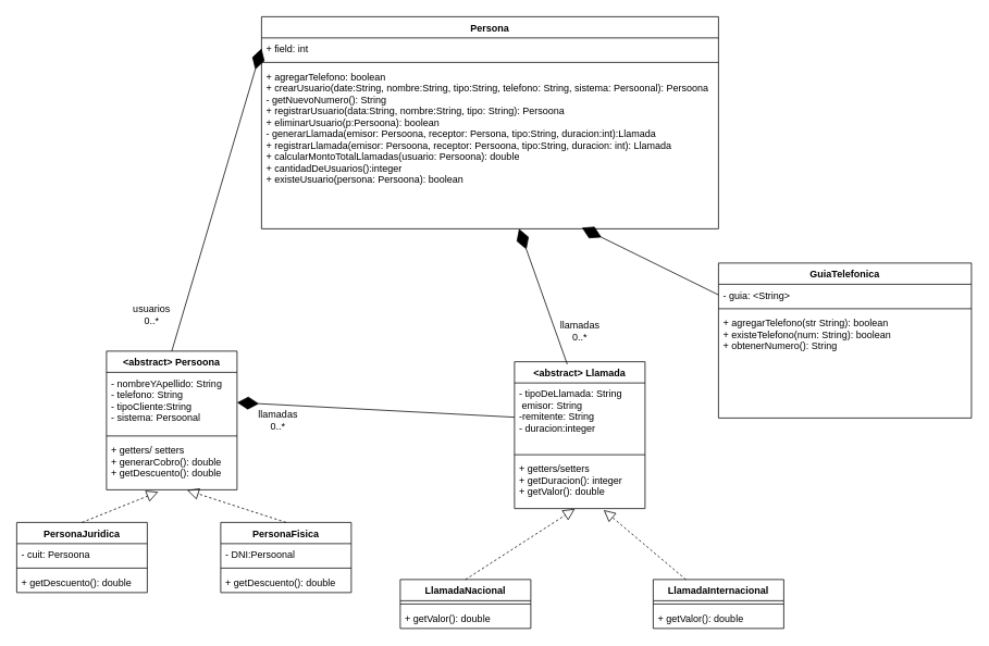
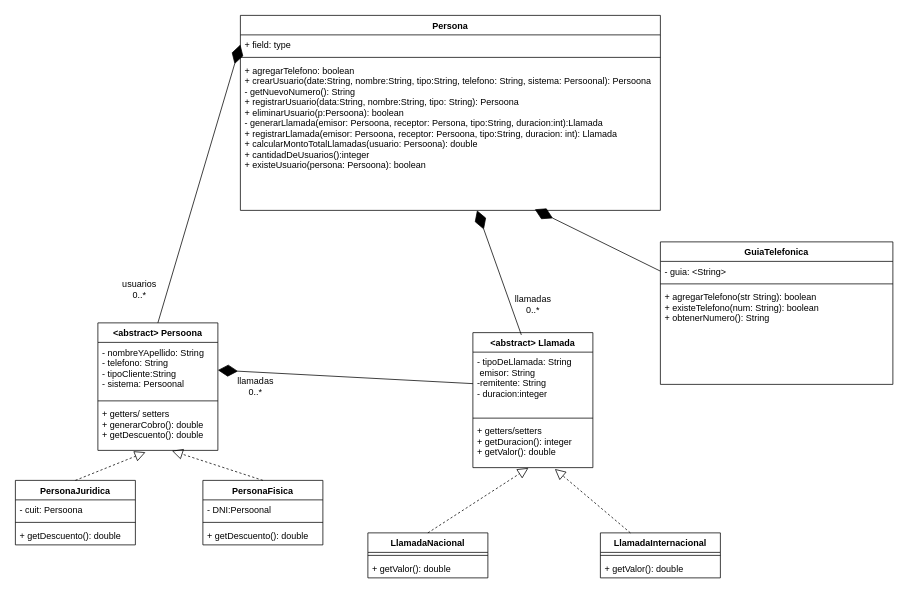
- <mxCell id="3" value="+ field: int" style="text;strokeColor=none;fillColor=none;align=left;verticalAlign=top;spacingLeft=4;spacingRight=4;overflow=hidden;rotatable=0;points=[[0,0.5],[1,0.5]];portConstraint=eastwest;" vertex="1" parent="2"><mxGeometry y="26" width="560" height="26" as="geometry" /></mxCell>
+ <mxCell id="3" value="+ field: type" style="text;strokeColor=none;fillColor=none;align=left;verticalAlign=top;spacingLeft=4;spacingRight=4;overflow=hidden;rotatable=0;points=[[0,0.5],[1,0.5]];portConstraint=eastwest;" vertex="1" parent="2"><mxGeometry y="26" width="560" height="26" as="geometry" /></mxCell>
